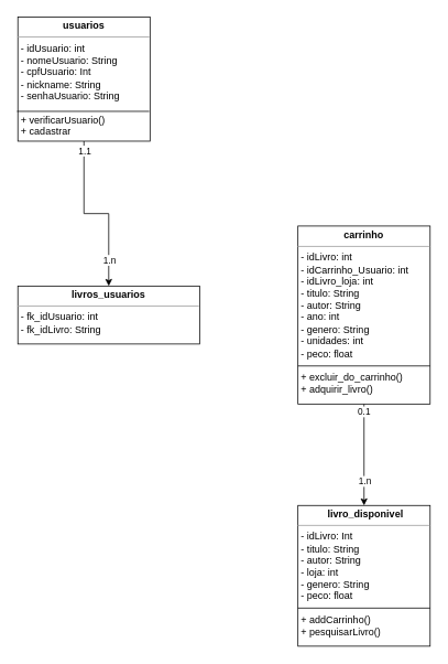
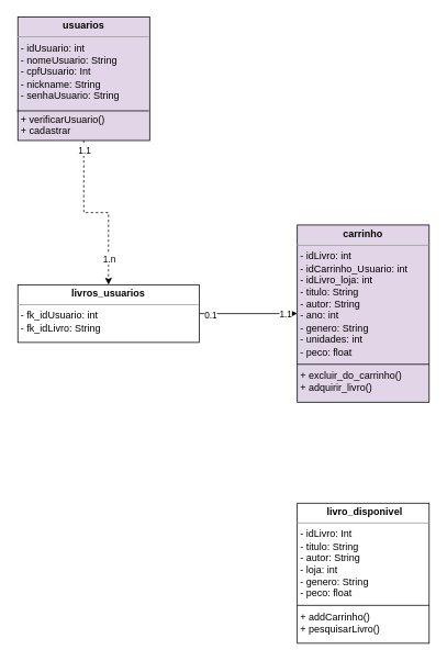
- <mxCell id="6" value="&lt;p style=&quot;margin:0px;margin-top:4px;text-align:center;&quot;&gt;&lt;b&gt;usuarios&lt;/b&gt;&lt;/p&gt;&lt;hr size=&quot;1&quot;&gt;&lt;p style=&quot;margin:0px;margin-left:4px;&quot;&gt;- idUsuario: int&lt;/p&gt;&lt;p style=&quot;margin:0px;margin-left:4px;&quot;&gt;- nomeUsuario: String&lt;/p&gt;&lt;p style=&quot;margin:0px;margin-left:4px;&quot;&gt;- cpfUsuario: Int&lt;/p&gt;&lt;p style=&quot;margin:0px;margin-left:4px;&quot;&gt;- nickname: String&lt;/p&gt;&lt;p style=&quot;margin:0px;margin-left:4px;&quot;&gt;- senhaUsuario: String&lt;/p&gt;&lt;p style=&quot;margin:0px;margin-left:4px;&quot;&gt;&lt;br&gt;&lt;/p&gt;&lt;p style=&quot;margin:0px;margin-left:4px;&quot;&gt;+ verificarUsuario()&lt;/p&gt;&lt;p style=&quot;margin:0px;margin-left:4px;&quot;&gt;+ cadastrar&lt;/p&gt;" style="verticalAlign=top;align=left;overflow=fill;fontSize=12;fontFamily=Helvetica;html=1;whiteSpace=wrap;" vertex="1" parent="1"><mxGeometry x="21" y="20" width="160" height="150" as="geometry" /></mxCell>
+ <mxCell id="6" value="&lt;p style=&quot;margin:0px;margin-top:4px;text-align:center;&quot;&gt;&lt;b&gt;usuarios&lt;/b&gt;&lt;/p&gt;&lt;hr size=&quot;1&quot;&gt;&lt;p style=&quot;margin:0px;margin-left:4px;&quot;&gt;- idUsuario: int&lt;/p&gt;&lt;p style=&quot;margin:0px;margin-left:4px;&quot;&gt;- nomeUsuario: String&lt;/p&gt;&lt;p style=&quot;margin:0px;margin-left:4px;&quot;&gt;- cpfUsuario: Int&lt;/p&gt;&lt;p style=&quot;margin:0px;margin-left:4px;&quot;&gt;- nickname: String&lt;/p&gt;&lt;p style=&quot;margin:0px;margin-left:4px;&quot;&gt;- senhaUsuario: String&lt;/p&gt;&lt;p style=&quot;margin:0px;margin-left:4px;&quot;&gt;&lt;br&gt;&lt;/p&gt;&lt;p style=&quot;margin:0px;margin-left:4px;&quot;&gt;+ verificarUsuario()&lt;/p&gt;&lt;p style=&quot;margin:0px;margin-left:4px;&quot;&gt;+ cadastrar&lt;/p&gt;" style="verticalAlign=top;align=left;overflow=fill;fontSize=12;fontFamily=Helvetica;html=1;whiteSpace=wrap;fillColor=#e1d5e7;" vertex="1" parent="1"><mxGeometry x="21" y="20" width="160" height="150" as="geometry" /></mxCell>
- <mxCell id="3" style="edgeStyle=orthogonalEdgeStyle;rounded=0;orthogonalLoop=1;jettySize=auto;html=1;entryX=0.5;entryY=0;entryDx=0;entryDy=0;exitX=0.5;exitY=1;exitDx=0;exitDy=0;" edge="1" parent="1" source="6" target="14"><mxGeometry relative="1" as="geometry"><mxPoint x="110" y="355" as="sourcePoint" /></mxGeometry></mxCell>
+ <mxCell id="3" style="edgeStyle=orthogonalEdgeStyle;rounded=0;orthogonalLoop=1;jettySize=auto;html=1;entryX=0.5;entryY=0;entryDx=0;entryDy=0;exitX=0.5;exitY=1;exitDx=0;exitDy=0;dashed=1;" edge="1" parent="1" source="6" target="14"><mxGeometry relative="1" as="geometry"><mxPoint x="110" y="355" as="sourcePoint" /></mxGeometry></mxCell>
+ <mxCell id="11" style="edgeStyle=orthogonalEdgeStyle;rounded=0;orthogonalLoop=1;jettySize=auto;html=1;" edge="1" parent="1" source="14" target="10"><mxGeometry relative="1" as="geometry" /></mxCell>
+ <mxCell id="12" value="0.1" style="edgeLabel;html=1;align=center;verticalAlign=middle;resizable=0;points=[];" connectable="0" vertex="1" parent="11"><mxGeometry x="-0.788" relative="1" as="geometry"><mxPoint y="1" as="offset" /></mxGeometry></mxCell>
+ <mxCell id="13" value="1.1" style="edgeLabel;html=1;align=center;verticalAlign=middle;resizable=0;points=[];" connectable="0" vertex="1" parent="11"><mxGeometry x="0.754" y="1" relative="1" as="geometry"><mxPoint y="1" as="offset" /></mxGeometry></mxCell>
- <mxCell id="10" value="&lt;p style=&quot;margin:0px;margin-top:4px;text-align:center;&quot;&gt;&lt;b&gt;carrinho&lt;/b&gt;&lt;/p&gt;&lt;hr size=&quot;1&quot;&gt;&lt;p style=&quot;border-color: var(--border-color); margin: 0px 0px 0px 4px;&quot;&gt;- idLivro: int&lt;/p&gt;&lt;p style=&quot;border-color: var(--border-color); margin: 0px 0px 0px 4px;&quot;&gt;- idCarrinho_Usuario: int&lt;/p&gt;&lt;p style=&quot;border-color: var(--border-color); margin: 0px 0px 0px 4px;&quot;&gt;- idLivro_loja: int&lt;/p&gt;&lt;p style=&quot;border-color: var(--border-color); margin: 0px 0px 0px 4px;&quot;&gt;- titulo: String&lt;/p&gt;&lt;p style=&quot;border-color: var(--border-color); margin: 0px 0px 0px 4px;&quot;&gt;- autor: String&lt;/p&gt;&lt;p style=&quot;border-color: var(--border-color); margin: 0px 0px 0px 4px;&quot;&gt;- ano: int&lt;br style=&quot;border-color: var(--border-color);&quot;&gt;&lt;/p&gt;&lt;p style=&quot;border-color: var(--border-color); margin: 0px 0px 0px 4px;&quot;&gt;- genero: String&lt;/p&gt;&lt;p style=&quot;border-color: var(--border-color); margin: 0px 0px 0px 4px;&quot;&gt;- unidades: int&lt;/p&gt;&lt;p style=&quot;border-color: var(--border-color); margin: 0px 0px 0px 4px;&quot;&gt;- peco: float&lt;/p&gt;&lt;p style=&quot;border-color: var(--border-color); margin: 0px 0px 0px 4px;&quot;&gt;&lt;br&gt;&lt;/p&gt;&lt;p style=&quot;border-color: var(--border-color); margin: 0px 0px 0px 4px;&quot;&gt;+ excluir_do_carrinho()&lt;/p&gt;&lt;p style=&quot;border-color: var(--border-color); margin: 0px 0px 0px 4px;&quot;&gt;+ adquirir_livro()&lt;/p&gt;" style="verticalAlign=top;align=left;overflow=fill;fontSize=12;fontFamily=Helvetica;html=1;whiteSpace=wrap;" vertex="1" parent="1"><mxGeometry x="360" y="272.5" width="160" height="215" as="geometry" /></mxCell>
+ <mxCell id="10" value="&lt;p style=&quot;margin:0px;margin-top:4px;text-align:center;&quot;&gt;&lt;b&gt;carrinho&lt;/b&gt;&lt;/p&gt;&lt;hr size=&quot;1&quot;&gt;&lt;p style=&quot;border-color: var(--border-color); margin: 0px 0px 0px 4px;&quot;&gt;- idLivro: int&lt;/p&gt;&lt;p style=&quot;border-color: var(--border-color); margin: 0px 0px 0px 4px;&quot;&gt;- idCarrinho_Usuario: int&lt;/p&gt;&lt;p style=&quot;border-color: var(--border-color); margin: 0px 0px 0px 4px;&quot;&gt;- idLivro_loja: int&lt;/p&gt;&lt;p style=&quot;border-color: var(--border-color); margin: 0px 0px 0px 4px;&quot;&gt;- titulo: String&lt;/p&gt;&lt;p style=&quot;border-color: var(--border-color); margin: 0px 0px 0px 4px;&quot;&gt;- autor: String&lt;/p&gt;&lt;p style=&quot;border-color: var(--border-color); margin: 0px 0px 0px 4px;&quot;&gt;- ano: int&lt;br style=&quot;border-color: var(--border-color);&quot;&gt;&lt;/p&gt;&lt;p style=&quot;border-color: var(--border-color); margin: 0px 0px 0px 4px;&quot;&gt;- genero: String&lt;/p&gt;&lt;p style=&quot;border-color: var(--border-color); margin: 0px 0px 0px 4px;&quot;&gt;- unidades: int&lt;/p&gt;&lt;p style=&quot;border-color: var(--border-color); margin: 0px 0px 0px 4px;&quot;&gt;- peco: float&lt;/p&gt;&lt;p style=&quot;border-color: var(--border-color); margin: 0px 0px 0px 4px;&quot;&gt;&lt;br&gt;&lt;/p&gt;&lt;p style=&quot;border-color: var(--border-color); margin: 0px 0px 0px 4px;&quot;&gt;+ excluir_do_carrinho()&lt;/p&gt;&lt;p style=&quot;border-color: var(--border-color); margin: 0px 0px 0px 4px;&quot;&gt;+ adquirir_livro()&lt;/p&gt;" style="verticalAlign=top;align=left;overflow=fill;fontSize=12;fontFamily=Helvetica;html=1;whiteSpace=wrap;fillColor=#e1d5e7;" vertex="1" parent="1"><mxGeometry x="360" y="272.5" width="160" height="215" as="geometry" /></mxCell>
- <mxCell id="7" style="edgeStyle=orthogonalEdgeStyle;rounded=0;orthogonalLoop=1;jettySize=auto;html=1;entryX=0.5;entryY=0;entryDx=0;entryDy=0;" edge="1" parent="1" source="10" target="2"><mxGeometry relative="1" as="geometry" /></mxCell>
- <mxCell id="8" value="0.1" style="edgeLabel;html=1;align=center;verticalAlign=middle;resizable=0;points=[];" connectable="0" vertex="1" parent="7"><mxGeometry x="-0.853" y="-1" relative="1" as="geometry"><mxPoint as="offset" /></mxGeometry></mxCell>
- <mxCell id="9" value="1.n" style="edgeLabel;html=1;align=center;verticalAlign=middle;resizable=0;points=[];" connectable="0" vertex="1" parent="7"><mxGeometry x="0.526" relative="1" as="geometry"><mxPoint as="offset" /></mxGeometry></mxCell>
